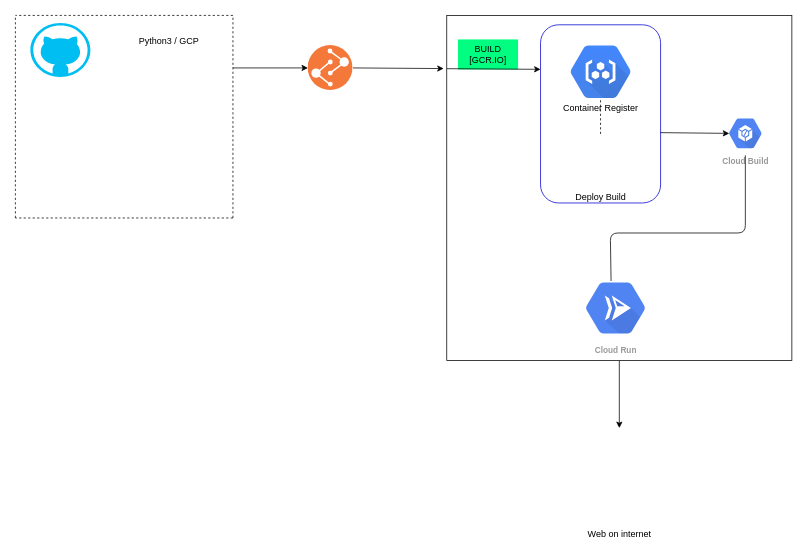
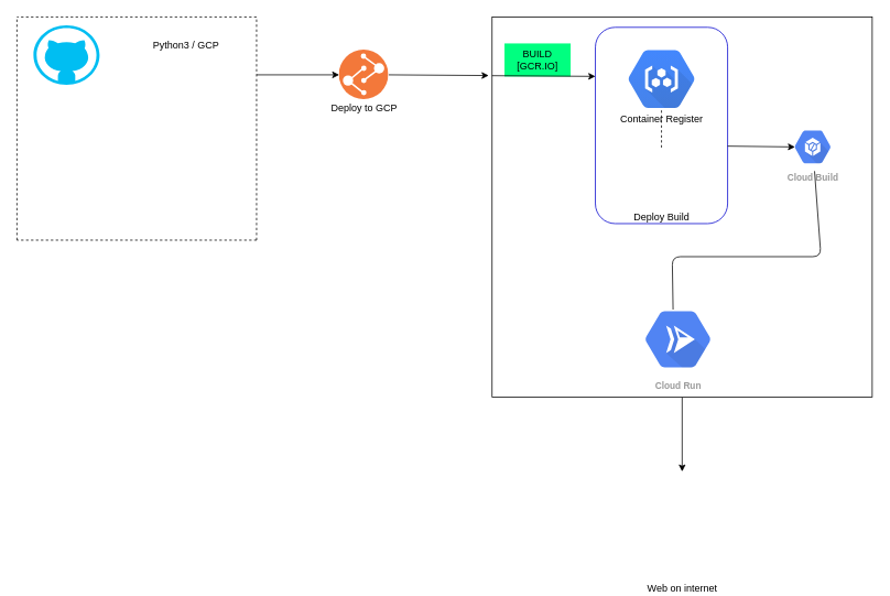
+ <mxCell id="17" value="Deploy to GCP" style="text;html=1;align=center;verticalAlign=middle;resizable=0;points=[];autosize=1;" vertex="1" parent="1"><mxGeometry x="390" y="120" width="100" height="20" as="geometry" /></mxCell>
- <mxCell id="19" value="Cloud Build" style="html=1;fillColor=#5184F3;strokeColor=none;verticalAlign=top;labelPosition=center;verticalLabelPosition=bottom;align=center;spacingTop=-6;fontSize=11;fontStyle=1;fontColor=#999999;shape=mxgraph.gcp2.hexIcon;prIcon=container_builder" vertex="1" parent="1"><mxGeometry x="960" y="148" width="66" height="58.5" as="geometry" /></mxCell>
+ <mxCell id="19" value="Cloud Build" style="html=1;fillColor=#5184F3;strokeColor=none;verticalAlign=top;labelPosition=center;verticalLabelPosition=bottom;align=center;spacingTop=-6;fontSize=11;fontStyle=1;fontColor=#999999;shape=mxgraph.gcp2.hexIcon;prIcon=container_builder" vertex="1" parent="1"><mxGeometry x="950" y="148" width="66" height="58.5" as="geometry" /></mxCell>
